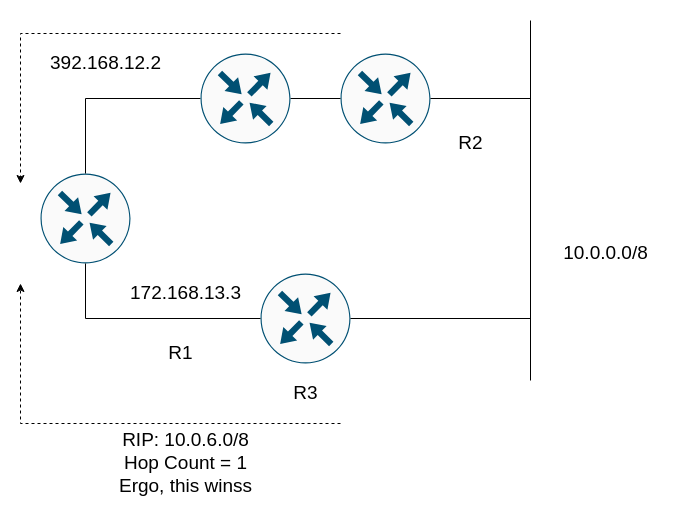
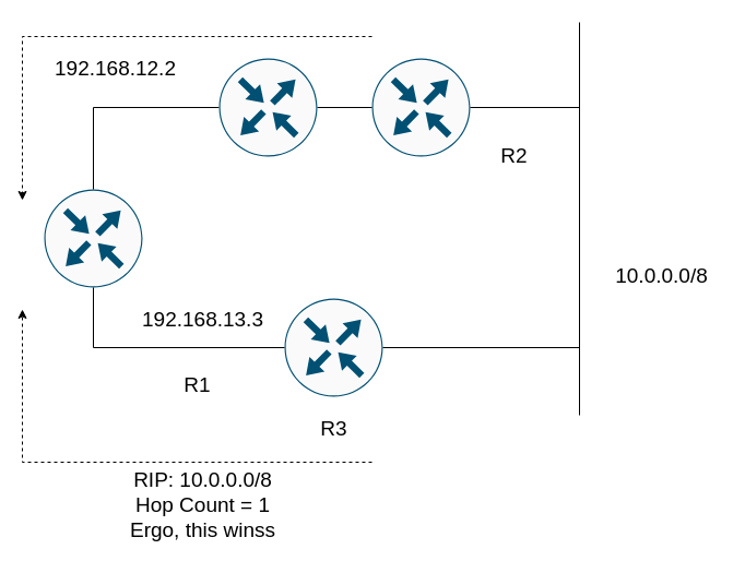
- <mxCell id="15" value="&lt;font style=&quot;font-size: 19px;&quot;&gt;392.168.12.2&lt;/font&gt;" style="text;html=1;align=center;verticalAlign=middle;resizable=0;points=[];autosize=1;strokeColor=none;fillColor=none;" vertex="1" parent="1"><mxGeometry x="40" y="43" width="130" height="40" as="geometry" /></mxCell>
+ <mxCell id="15" value="&lt;font style=&quot;font-size: 19px;&quot;&gt;192.168.12.2&lt;/font&gt;" style="text;html=1;align=center;verticalAlign=middle;resizable=0;points=[];autosize=1;strokeColor=none;fillColor=none;" vertex="1" parent="1"><mxGeometry x="40" y="43" width="130" height="40" as="geometry" /></mxCell>
- <mxCell id="11" value="&lt;font style=&quot;font-size: 19px;&quot;&gt;172.168.13.3&lt;/font&gt;" style="text;html=1;align=center;verticalAlign=middle;resizable=0;points=[];autosize=1;strokeColor=none;fillColor=none;" vertex="1" parent="1"><mxGeometry x="120" y="273" width="130" height="40" as="geometry" /></mxCell>
+ <mxCell id="11" value="&lt;font style=&quot;font-size: 19px;&quot;&gt;192.168.13.3&lt;/font&gt;" style="text;html=1;align=center;verticalAlign=middle;resizable=0;points=[];autosize=1;strokeColor=none;fillColor=none;" vertex="1" parent="1"><mxGeometry x="120" y="273" width="130" height="40" as="geometry" /></mxCell>
- <mxCell id="18" value="&lt;font style=&quot;font-size: 19px;&quot;&gt;RIP: 10.0.6.0/8&lt;/font&gt;&lt;div&gt;&lt;span style=&quot;font-size: 19px;&quot;&gt;Hop Count = 1&lt;/span&gt;&lt;/div&gt;&lt;div&gt;&lt;span style=&quot;font-size: 19px;&quot;&gt;Ergo, this winss&lt;/span&gt;&lt;/div&gt;" style="text;html=1;align=center;verticalAlign=middle;resizable=0;points=[];autosize=1;strokeColor=none;fillColor=none;" vertex="1" parent="1"><mxGeometry x="105" y="423" width="160" height="80" as="geometry" /></mxCell>
+ <mxCell id="18" value="&lt;font style=&quot;font-size: 19px;&quot;&gt;RIP: 10.0.0.0/8&lt;/font&gt;&lt;div&gt;&lt;span style=&quot;font-size: 19px;&quot;&gt;Hop Count = 1&lt;/span&gt;&lt;/div&gt;&lt;div&gt;&lt;span style=&quot;font-size: 19px;&quot;&gt;Ergo, this winss&lt;/span&gt;&lt;/div&gt;" style="text;html=1;align=center;verticalAlign=middle;resizable=0;points=[];autosize=1;strokeColor=none;fillColor=none;" vertex="1" parent="1"><mxGeometry x="105" y="423" width="160" height="80" as="geometry" /></mxCell>
